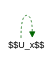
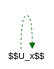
- <mxCell id="2" value="$$U_x$$" style="text;html=1;strokeColor=none;fillColor=none;align=center;verticalAlign=middle;whiteSpace=wrap;rounded=0;" vertex="1" parent="1"><mxGeometry x="20" y="50" width="30" height="20" as="geometry" /></mxCell>
+ <mxCell id="2" value="$$U_x$$" style="text;html=1;strokeColor=none;fillColor=none;align=center;verticalAlign=middle;whiteSpace=wrap;rounded=0;" vertex="1" parent="1"><mxGeometry x="20" y="65" width="30" height="20" as="geometry" /></mxCell>
